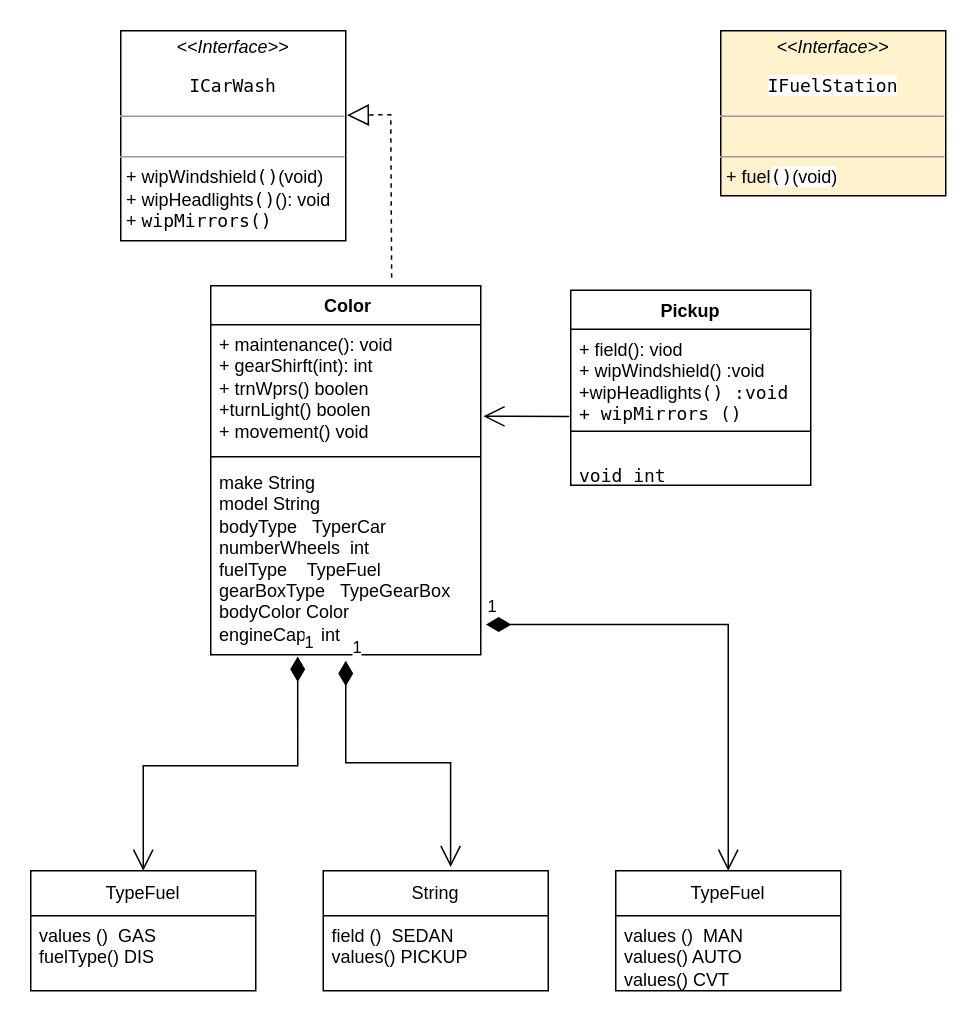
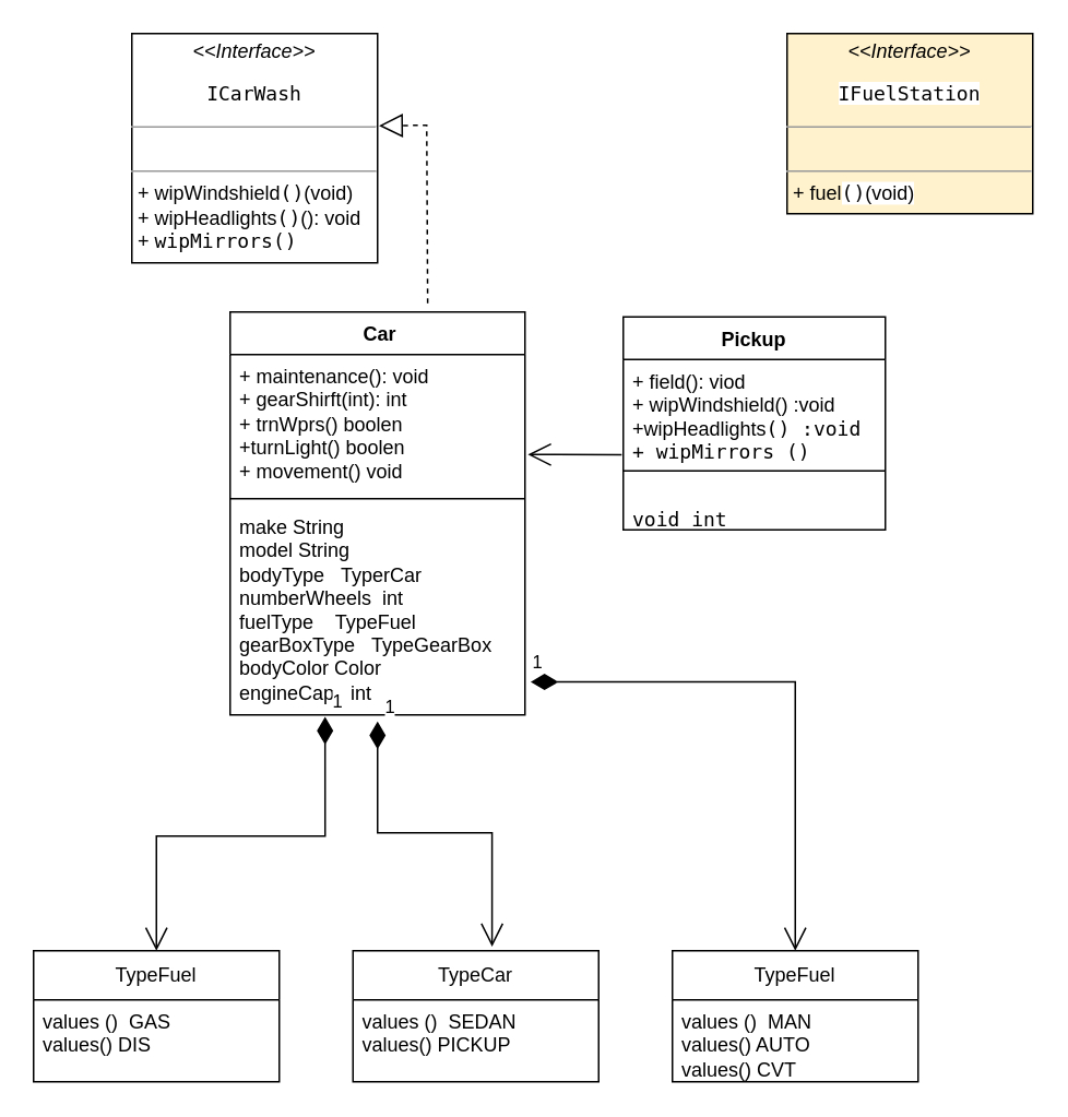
- <mxCell id="4" value="&amp;nbsp;Color" style="swimlane;fontStyle=1;align=center;verticalAlign=top;childLayout=stackLayout;horizontal=1;startSize=26;horizontalStack=0;resizeParent=1;resizeParentMax=0;resizeLast=0;collapsible=1;marginBottom=0;whiteSpace=wrap;html=1;strokeWidth=1;resizable=0;" vertex="1" parent="1"><mxGeometry x="140" y="190" width="180" height="246" as="geometry" /></mxCell>
+ <mxCell id="4" value="&amp;nbsp;Car" style="swimlane;fontStyle=1;align=center;verticalAlign=top;childLayout=stackLayout;horizontal=1;startSize=26;horizontalStack=0;resizeParent=1;resizeParentMax=0;resizeLast=0;collapsible=1;marginBottom=0;whiteSpace=wrap;html=1;strokeWidth=1;resizable=0;" vertex="1" parent="1"><mxGeometry x="140" y="190" width="180" height="246" as="geometry" /></mxCell>
- <mxCell id="2" value="String" style="swimlane;fontStyle=0;childLayout=stackLayout;horizontal=1;startSize=30;horizontalStack=0;resizeParent=1;resizeParentMax=0;resizeLast=0;collapsible=1;marginBottom=0;whiteSpace=wrap;html=1;" vertex="1" parent="1"><mxGeometry x="215" y="580" width="150" height="80" as="geometry" /></mxCell>
+ <mxCell id="2" value="TypeCar" style="swimlane;fontStyle=0;childLayout=stackLayout;horizontal=1;startSize=30;horizontalStack=0;resizeParent=1;resizeParentMax=0;resizeLast=0;collapsible=1;marginBottom=0;whiteSpace=wrap;html=1;" vertex="1" parent="1"><mxGeometry x="215" y="580" width="150" height="80" as="geometry" /></mxCell>
- <mxCell id="13" value="values ()&amp;nbsp; GAS&lt;br&gt;fuelType() DIS" style="text;strokeColor=none;fillColor=none;align=left;verticalAlign=top;spacingLeft=4;spacingRight=4;overflow=hidden;rotatable=0;points=[[0,0.5],[1,0.5]];portConstraint=eastwest;whiteSpace=wrap;html=1;" vertex="1" parent="12"><mxGeometry y="30" width="150" height="50" as="geometry" /></mxCell>
+ <mxCell id="13" value="values ()&amp;nbsp; GAS&lt;br&gt;values() DIS" style="text;strokeColor=none;fillColor=none;align=left;verticalAlign=top;spacingLeft=4;spacingRight=4;overflow=hidden;rotatable=0;points=[[0,0.5],[1,0.5]];portConstraint=eastwest;whiteSpace=wrap;html=1;" vertex="1" parent="12"><mxGeometry y="30" width="150" height="50" as="geometry" /></mxCell>
- <mxCell id="3" value="field ()&amp;nbsp; SEDAN&lt;br&gt;values() PICKUP" style="text;strokeColor=none;fillColor=none;align=left;verticalAlign=top;spacingLeft=4;spacingRight=4;overflow=hidden;rotatable=0;points=[[0,0.5],[1,0.5]];portConstraint=eastwest;whiteSpace=wrap;html=1;" vertex="1" parent="2"><mxGeometry y="30" width="150" height="50" as="geometry" /></mxCell>
+ <mxCell id="3" value="values ()&amp;nbsp; SEDAN&lt;br&gt;values() PICKUP" style="text;strokeColor=none;fillColor=none;align=left;verticalAlign=top;spacingLeft=4;spacingRight=4;overflow=hidden;rotatable=0;points=[[0,0.5],[1,0.5]];portConstraint=eastwest;whiteSpace=wrap;html=1;" vertex="1" parent="2"><mxGeometry y="30" width="150" height="50" as="geometry" /></mxCell>
